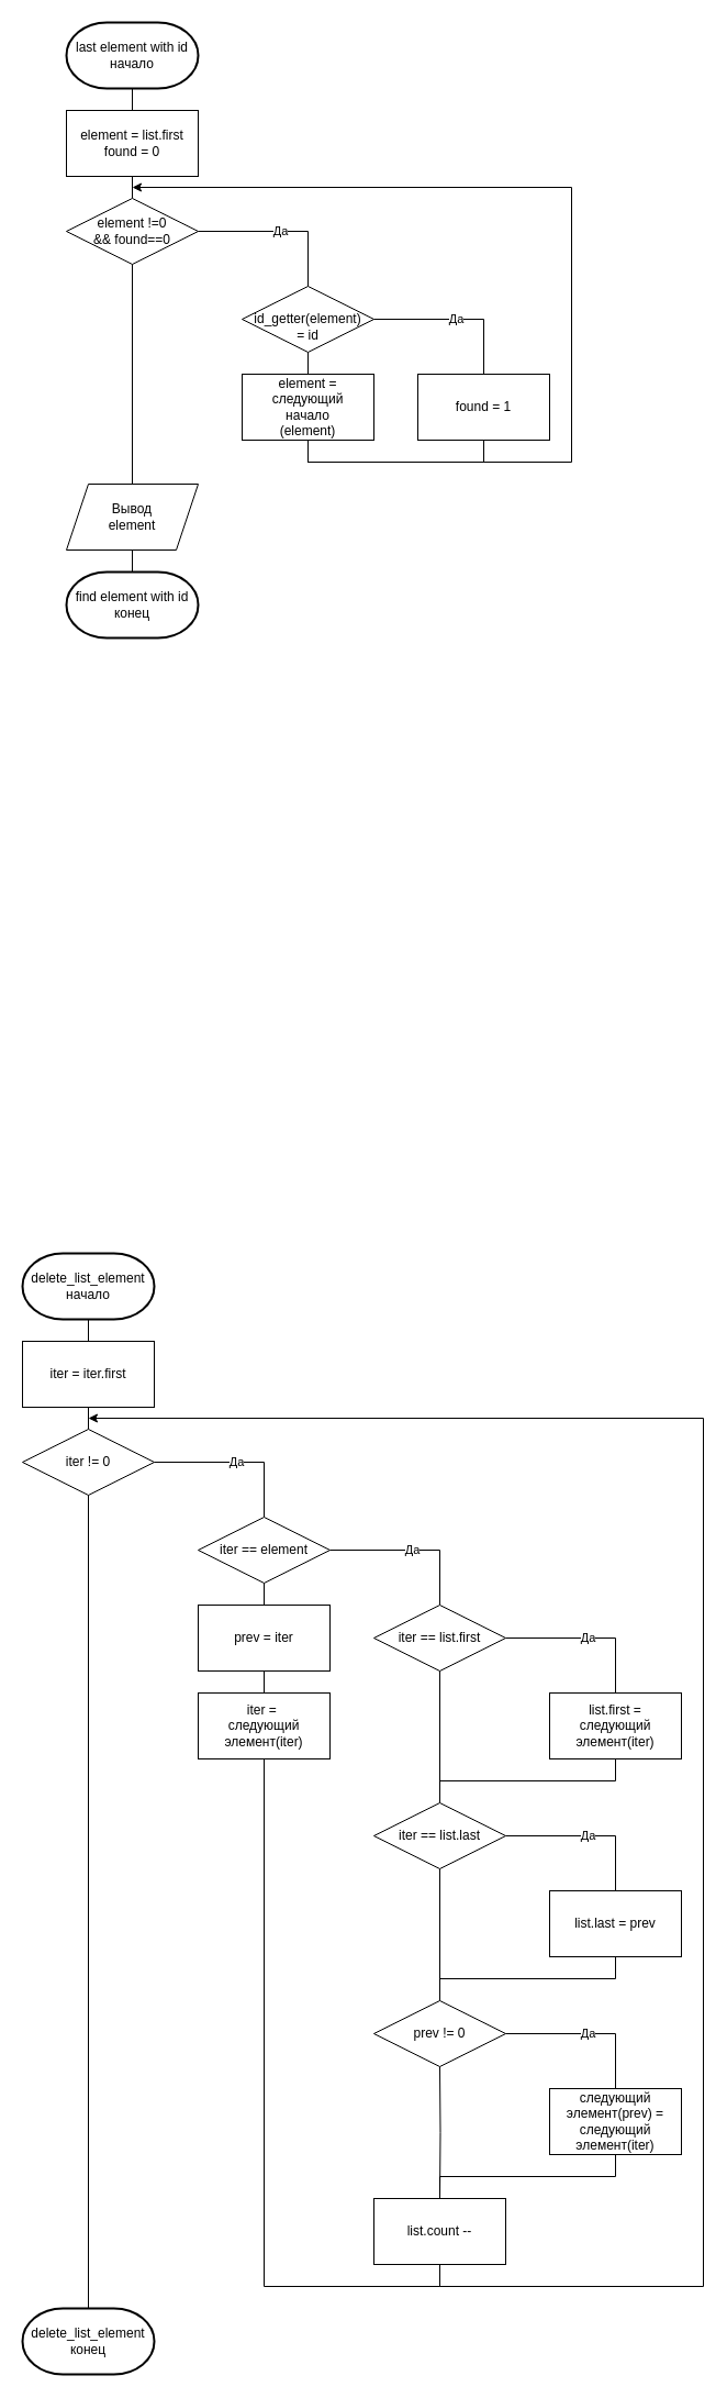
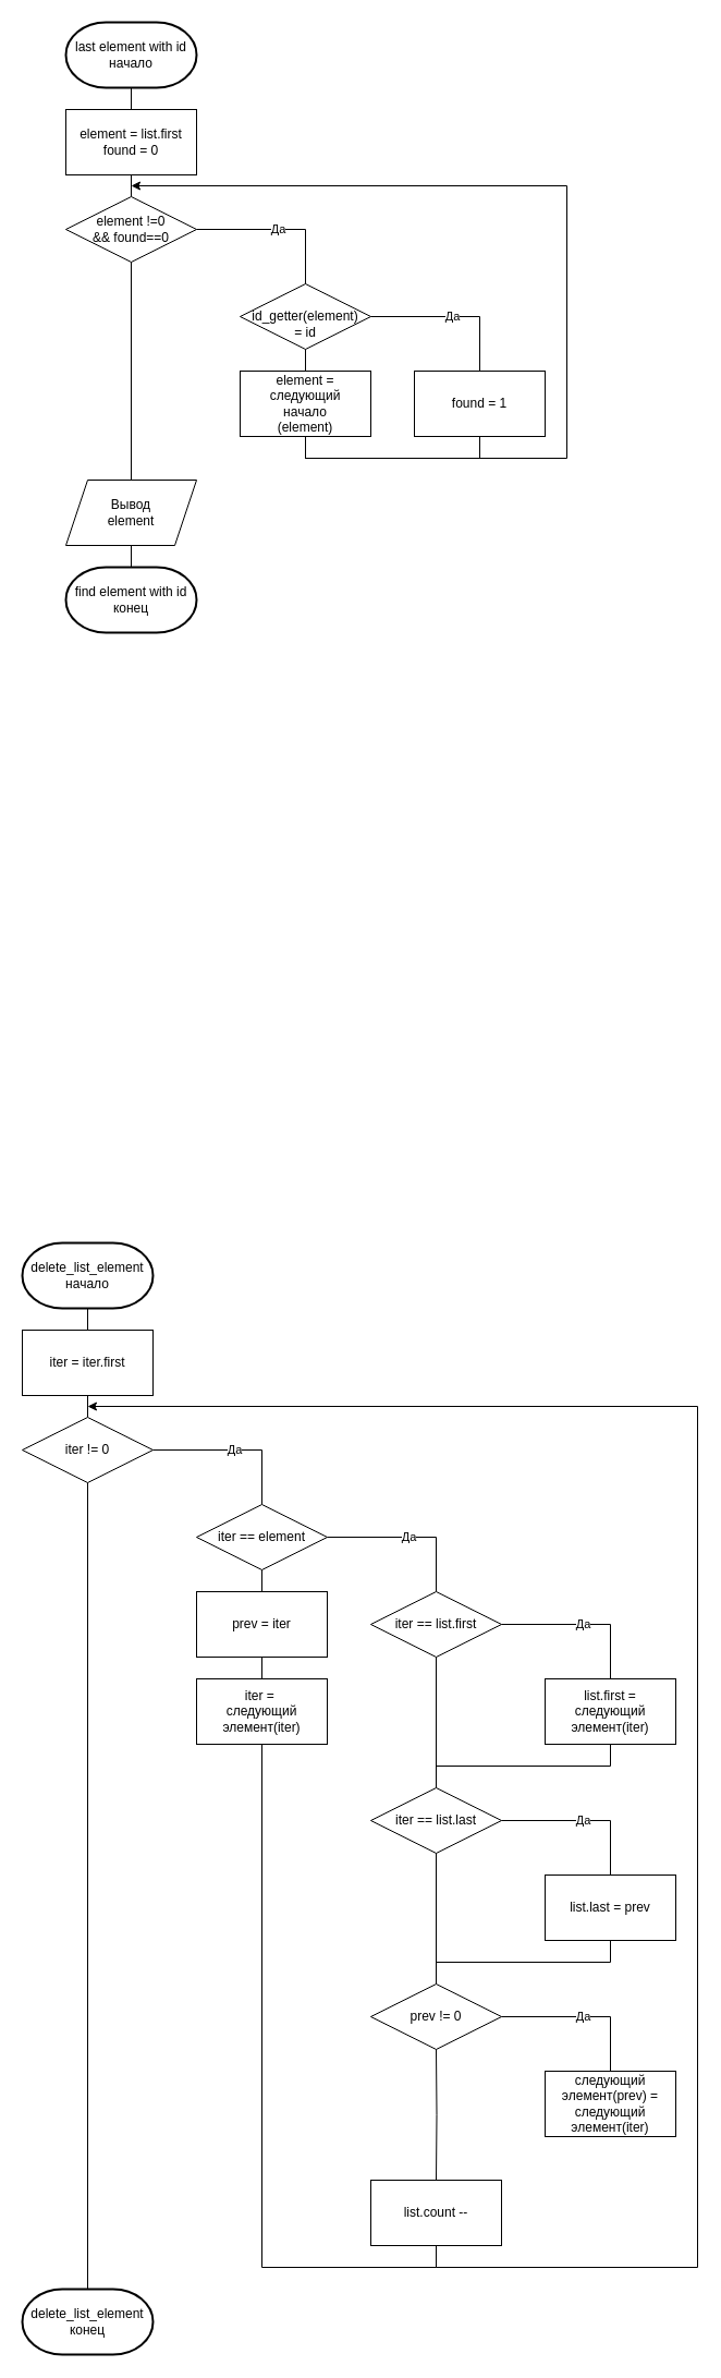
- <mxCell id="42" value="" style="endArrow=none;html=1;rounded=0;edgeStyle=orthogonalEdgeStyle;entryX=0.5;entryY=1;entryDx=0;entryDy=0;exitX=0.5;exitY=0;exitDx=0;exitDy=0;" parent="1" source="43" target="50" edge="1"><mxGeometry width="50" height="50" relative="1" as="geometry"><mxPoint x="400" y="2000" as="sourcePoint" /><mxPoint x="560" y="1960" as="targetPoint" /><Array as="points"><mxPoint x="400" y="1980" /><mxPoint x="560" y="1980" /></Array></mxGeometry></mxCell>
